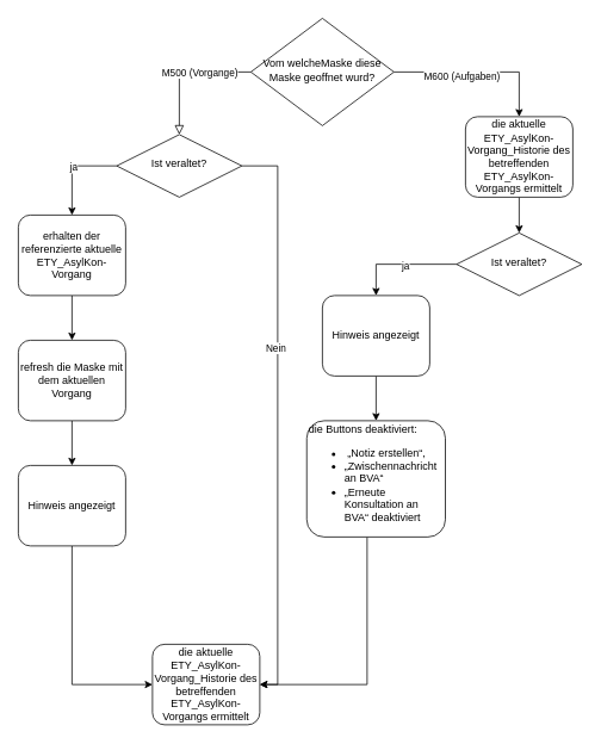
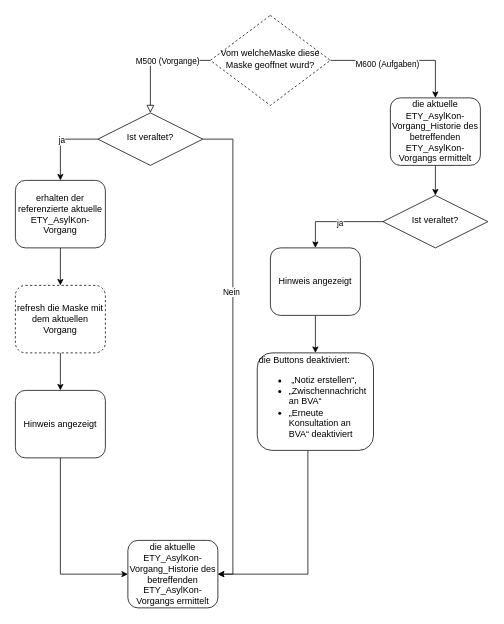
- <mxCell id="6" value="Vom welcheMaske diese Maske geoffnet wurd?" style="rhombus;whiteSpace=wrap;html=1;shadow=0;fontFamily=Helvetica;fontSize=12;align=center;strokeWidth=1;spacing=6;spacingTop=-4;" parent="1" vertex="1"><mxGeometry x="280" y="20" width="160" height="120" as="geometry" /></mxCell>
+ <mxCell id="6" value="Vom welcheMaske diese Maske geoffnet wurd?" style="rhombus;whiteSpace=wrap;html=1;shadow=0;fontFamily=Helvetica;fontSize=12;align=center;strokeWidth=1;spacing=6;spacingTop=-4;dashed=1;" parent="1" vertex="1"><mxGeometry x="280" y="20" width="160" height="120" as="geometry" /></mxCell>
- <mxCell id="15" value="refresh die Maske mit dem aktuellen Vorgang" style="rounded=1;whiteSpace=wrap;html=1;fontSize=12;glass=0;strokeWidth=1;shadow=0;" vertex="1" parent="1"><mxGeometry x="20" y="380" width="120" height="90" as="geometry" /></mxCell>
+ <mxCell id="15" value="refresh die Maske mit dem aktuellen Vorgang" style="rounded=1;whiteSpace=wrap;html=1;fontSize=12;glass=0;strokeWidth=1;shadow=0;dashed=1;" vertex="1" parent="1"><mxGeometry x="20" y="380" width="120" height="90" as="geometry" /></mxCell>
